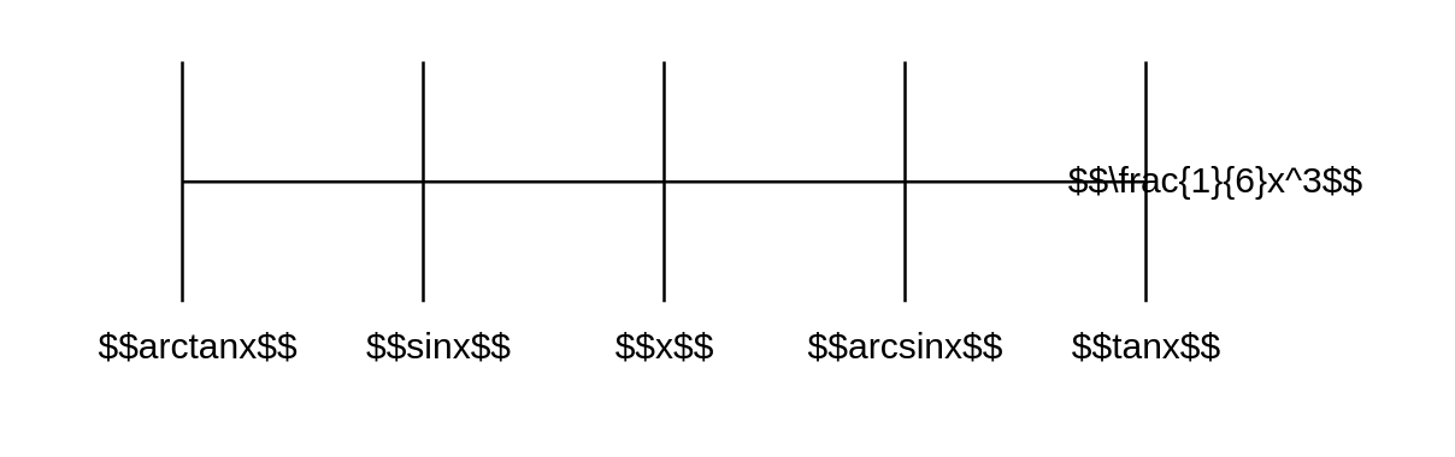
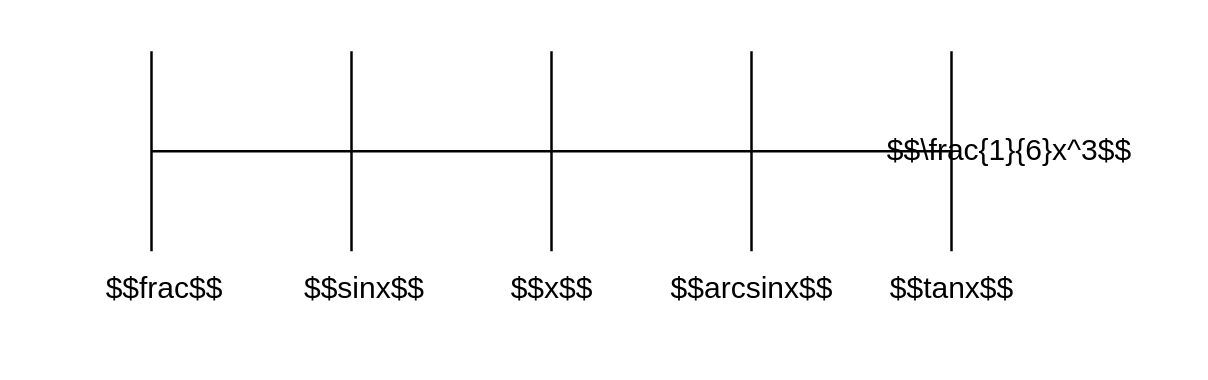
- <mxCell id="4" value="$$arctanx$$" style="text;html=1;align=center;verticalAlign=middle;resizable=0;points=[];autosize=1;container=0;" parent="1" vertex="1"><mxGeometry x="20" y="100" width="90" height="30" as="geometry" /></mxCell>
+ <mxCell id="4" value="$$frac$$" style="text;html=1;align=center;verticalAlign=middle;resizable=0;points=[];autosize=1;container=0;" parent="1" vertex="1"><mxGeometry x="20" y="100" width="90" height="30" as="geometry" /></mxCell>
